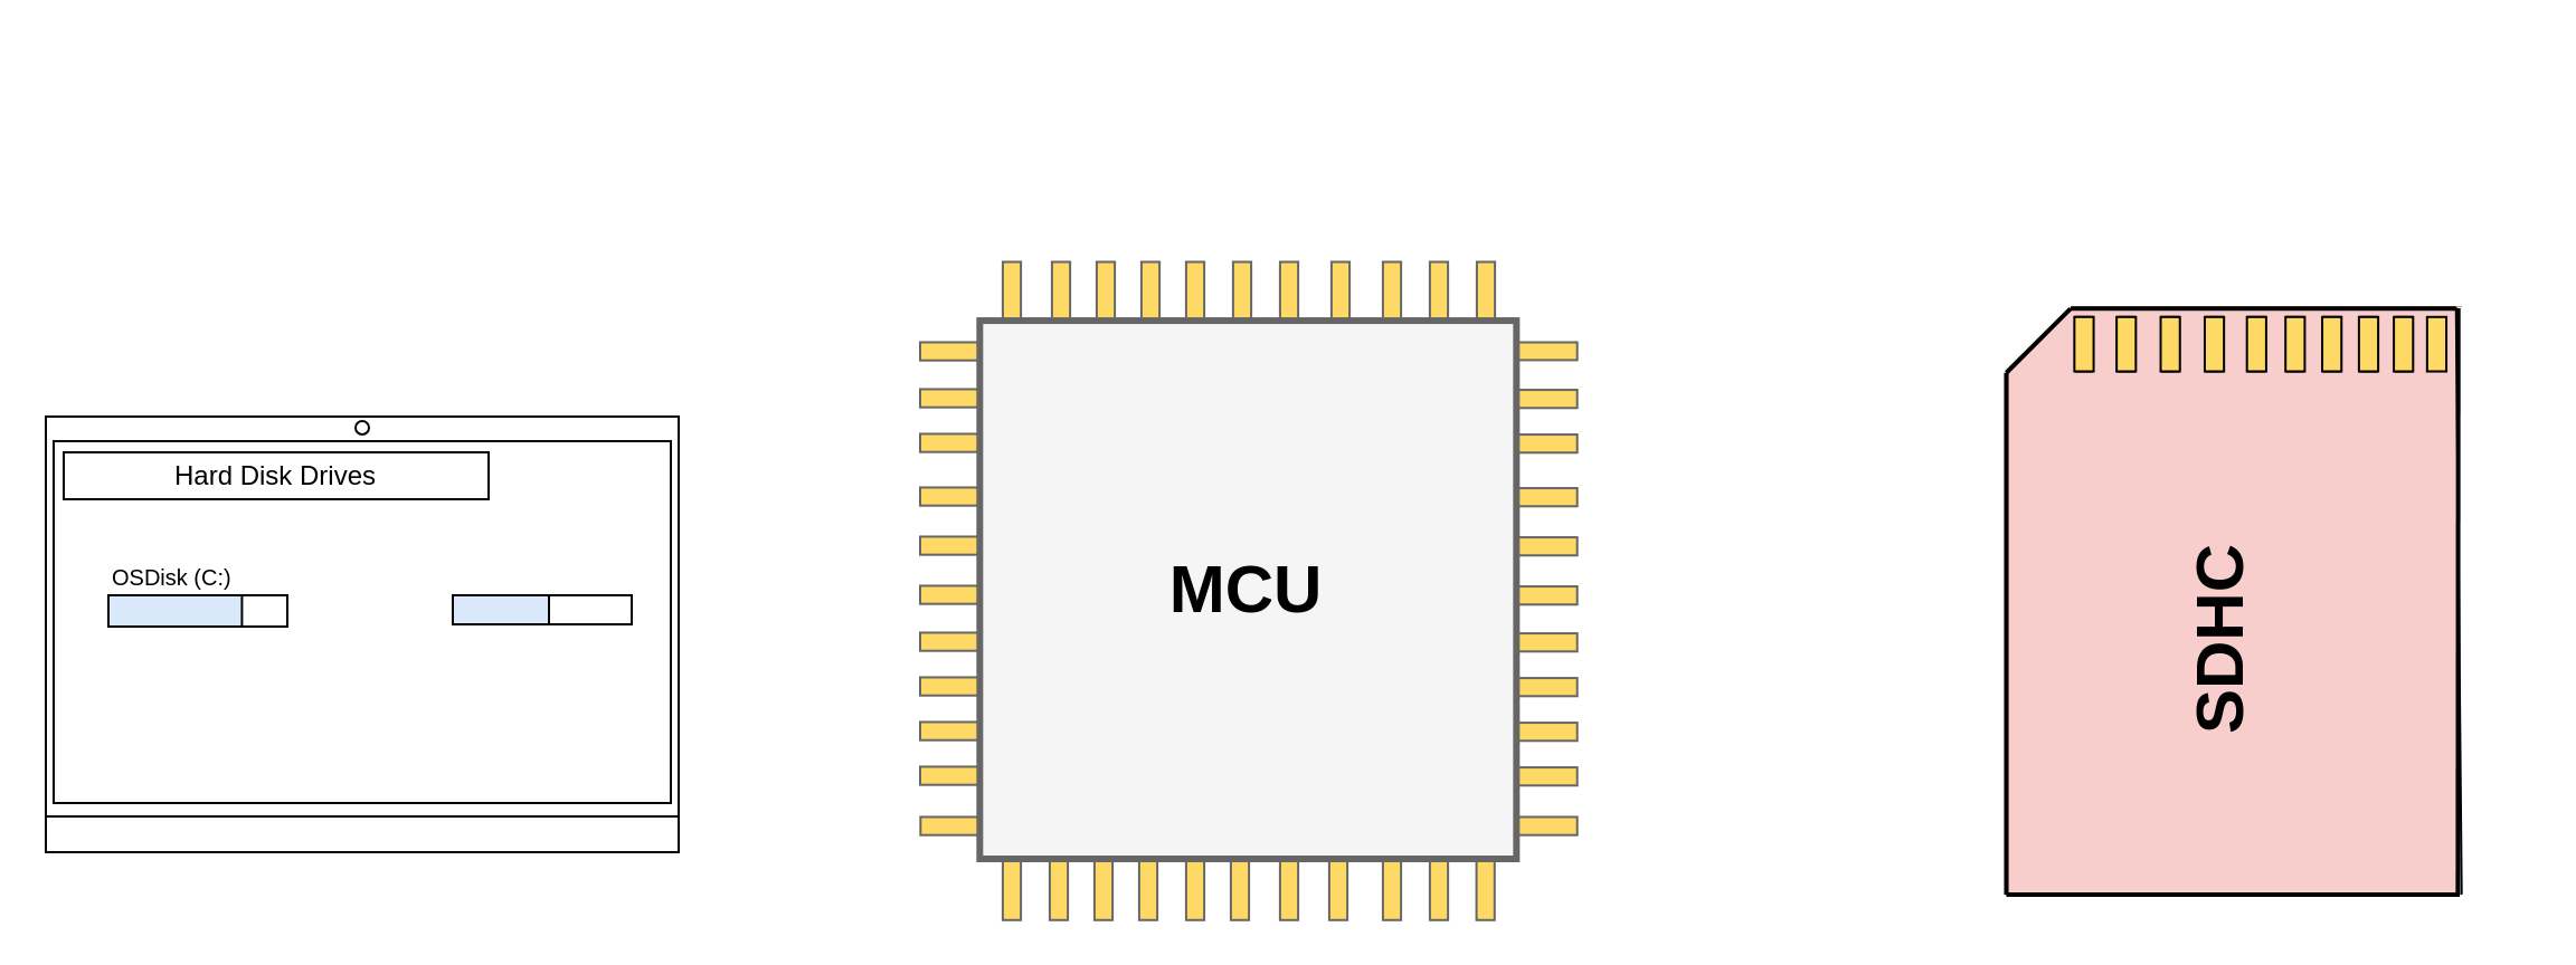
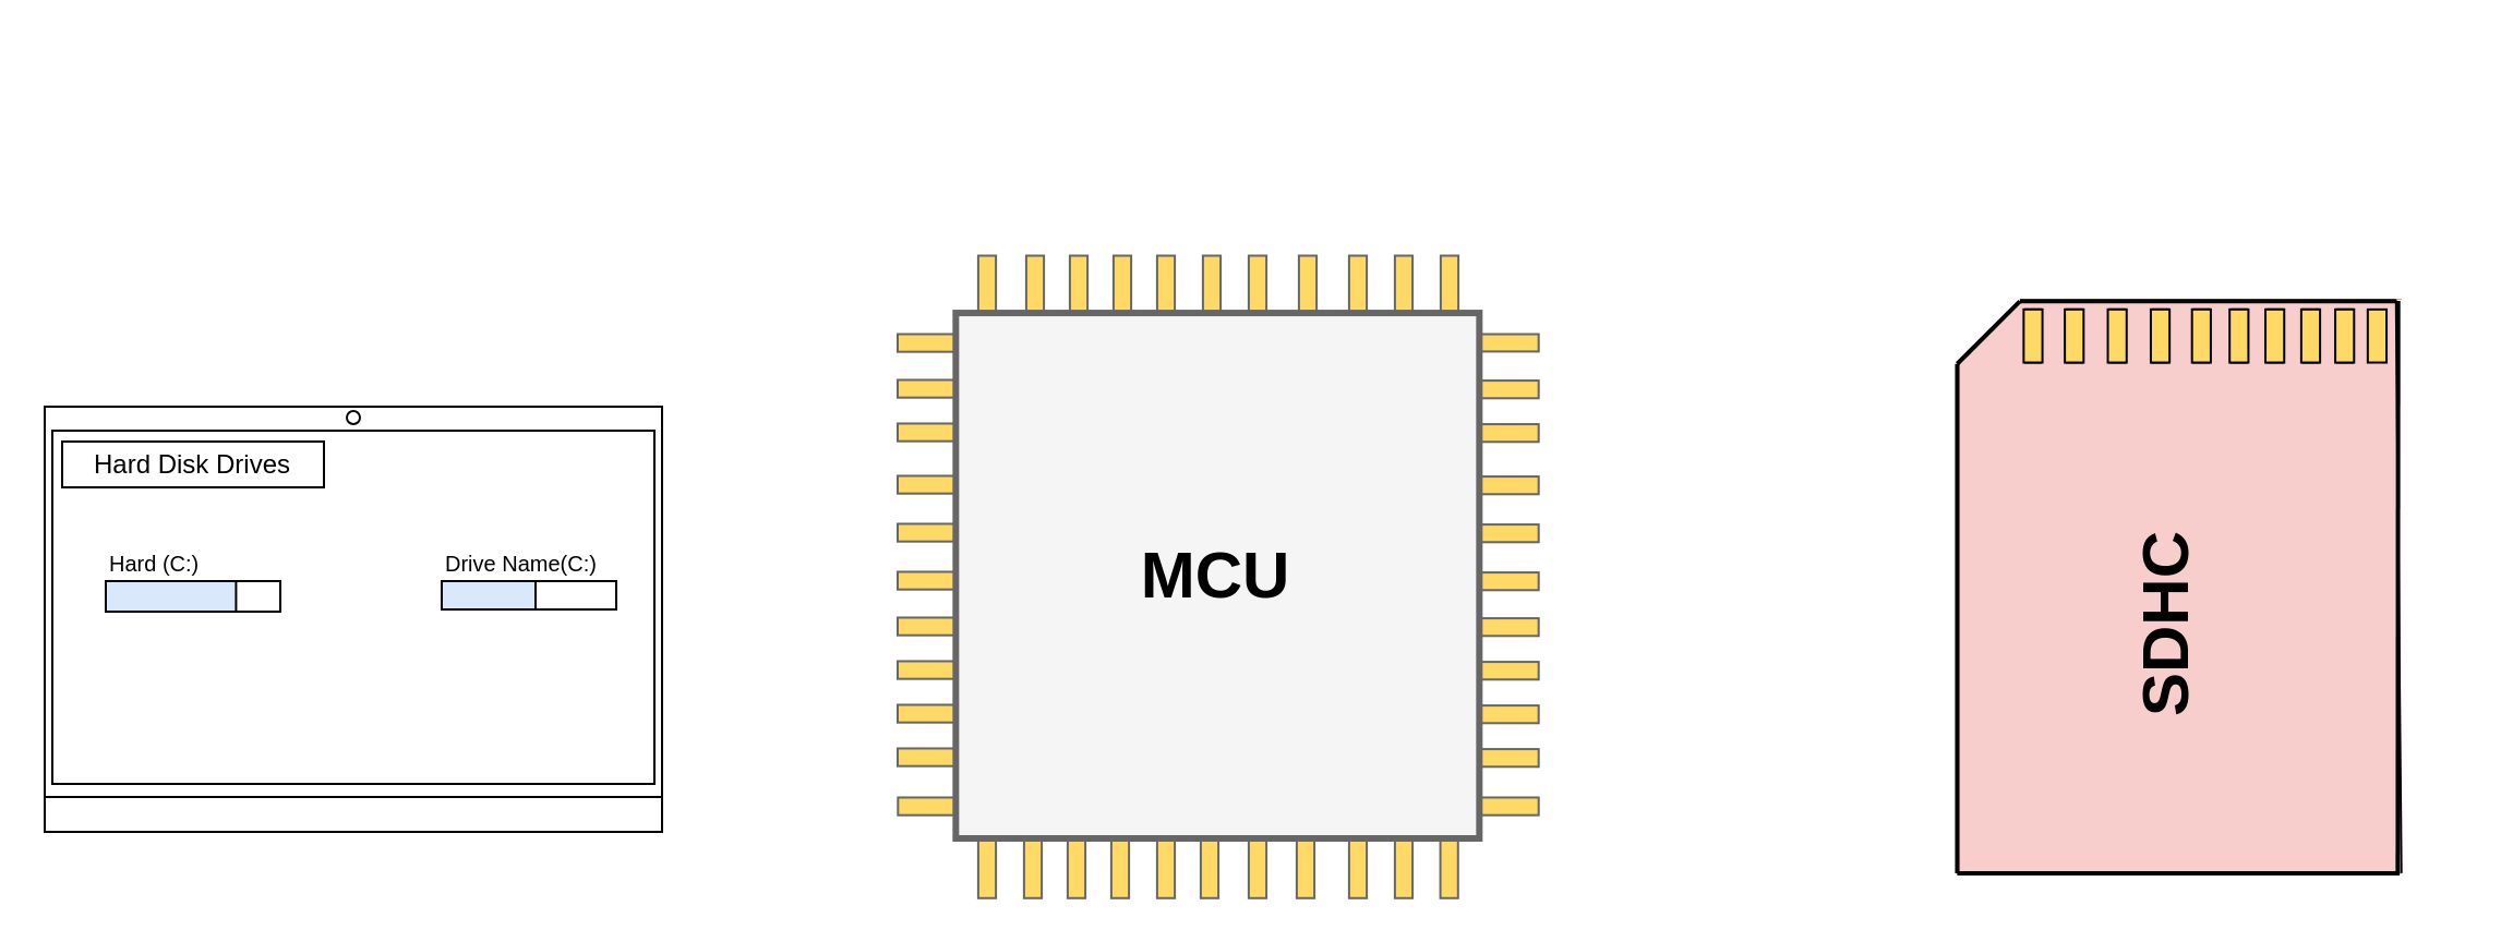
- <mxCell id="92" value="Hard Disk Drives" style="rounded=0;whiteSpace=wrap;html=1;" vertex="1" parent="1"><mxGeometry x="28" y="202" width="190" height="21" as="geometry" /></mxCell>
+ <mxCell id="92" value="Hard Disk Drives" style="rounded=0;whiteSpace=wrap;html=1;" vertex="1" parent="1"><mxGeometry x="28" y="202" width="120" height="21" as="geometry" /></mxCell>
+ <mxCell id="100" value="&lt;font style=&quot;font-size: 10px;&quot;&gt;Drive Name(C:)&lt;/font&gt;" style="text;html=1;align=left;verticalAlign=middle;whiteSpace=wrap;rounded=0;" vertex="1" parent="1"><mxGeometry x="202" y="249" width="80" height="17" as="geometry" /></mxCell>
- <mxCell id="99" value="&lt;font style=&quot;font-size: 10px;&quot;&gt;OSDisk (C:)&lt;/font&gt;" style="text;html=1;align=left;verticalAlign=middle;whiteSpace=wrap;rounded=0;" vertex="1" parent="1"><mxGeometry x="48" y="249" width="80" height="17" as="geometry" /></mxCell>
+ <mxCell id="99" value="&lt;font style=&quot;font-size: 10px;&quot;&gt;Hard (C:)&lt;/font&gt;" style="text;html=1;align=left;verticalAlign=middle;whiteSpace=wrap;rounded=0;" vertex="1" parent="1"><mxGeometry x="48" y="249" width="80" height="17" as="geometry" /></mxCell>
